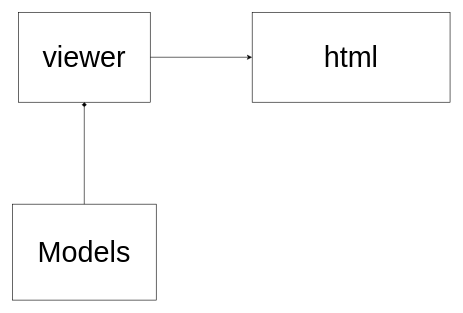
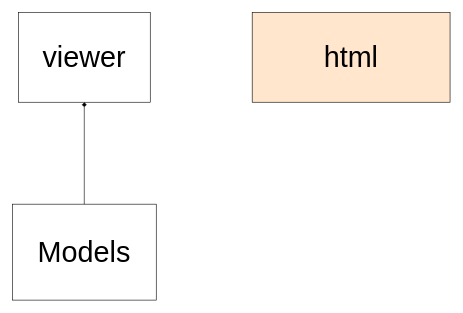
- <mxCell id="4" value="" style="endArrow=classic;html=1;rounded=0;fontSize=48;exitX=1;exitY=0.5;exitDx=0;exitDy=0;entryX=0;entryY=0.5;entryDx=0;entryDy=0;" edge="1" parent="1" source="2" target="3"><mxGeometry width="50" height="50" relative="1" as="geometry"><mxPoint x="650" y="430" as="sourcePoint" /><mxPoint x="700" y="380" as="targetPoint" /></mxGeometry></mxCell>
- <mxCell id="3" value="html" style="rounded=0;whiteSpace=wrap;html=1;fontSize=48;" vertex="1" parent="1"><mxGeometry x="420" y="20" width="330" height="150" as="geometry" /></mxCell>
+ <mxCell id="3" value="html" style="rounded=0;whiteSpace=wrap;html=1;fontSize=48;fillColor=#ffe6cc;" vertex="1" parent="1"><mxGeometry x="420" y="20" width="330" height="150" as="geometry" /></mxCell>
